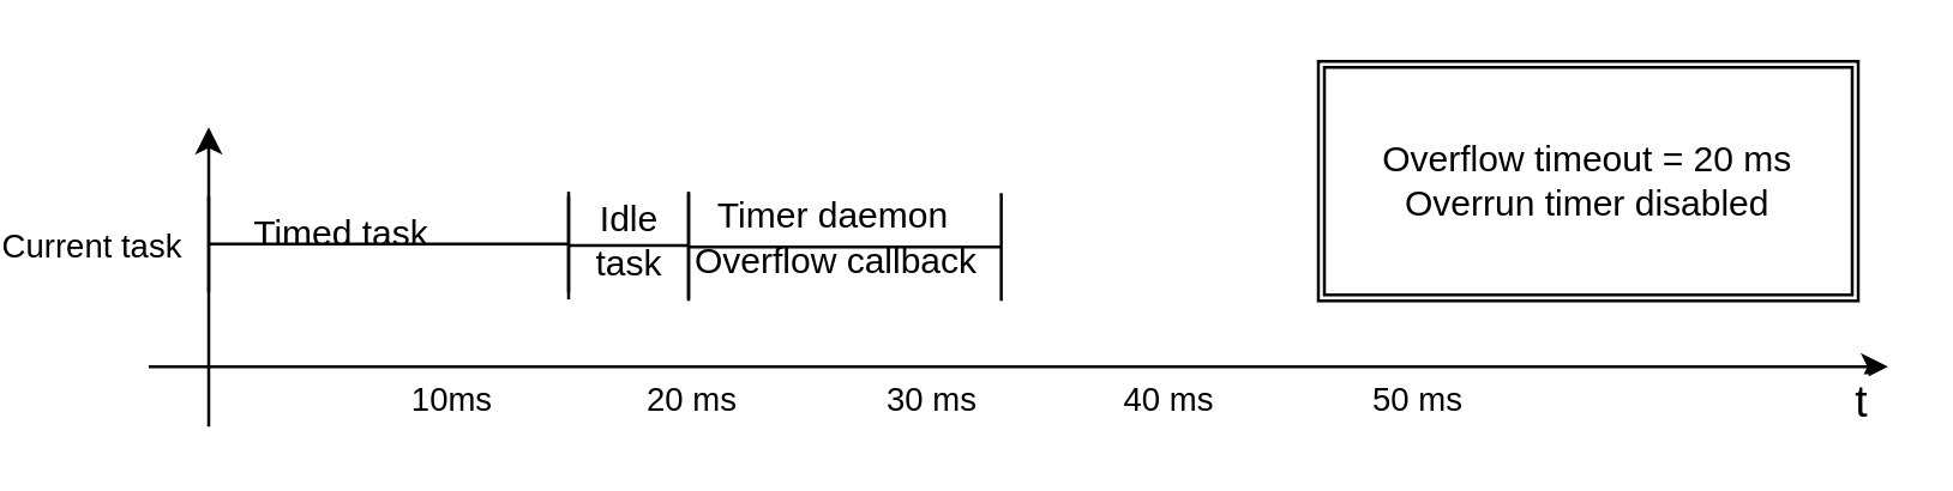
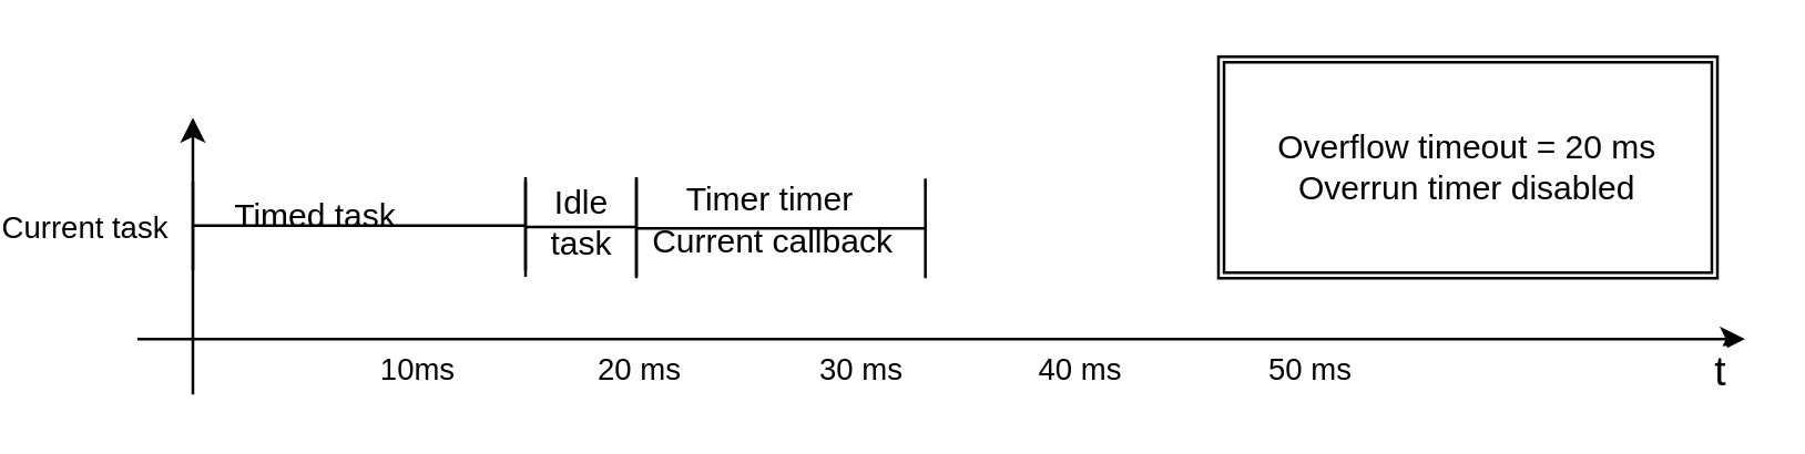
- <mxCell id="17" value="Timer daemon&lt;br&gt;" style="text;html=1;align=center;verticalAlign=middle;resizable=0;points=[];autosize=1;" vertex="1" parent="15"><mxGeometry x="2.815" y="-2" width="90" height="20" as="geometry" /></mxCell>
+ <mxCell id="17" value="Timer timer&lt;br&gt;" style="text;html=1;align=center;verticalAlign=middle;resizable=0;points=[];autosize=1;" vertex="1" parent="15"><mxGeometry x="2.815" y="-2" width="90" height="20" as="geometry" /></mxCell>
- <mxCell id="16" value="Overflow callback" style="text;html=1;align=center;verticalAlign=middle;resizable=0;points=[];autosize=1;" vertex="1" parent="15"><mxGeometry x="-5.741" y="13" width="110" height="20" as="geometry" /></mxCell>
+ <mxCell id="16" value="Current callback" style="text;html=1;align=center;verticalAlign=middle;resizable=0;points=[];autosize=1;" vertex="1" parent="15"><mxGeometry x="-5.741" y="13" width="110" height="20" as="geometry" /></mxCell>
